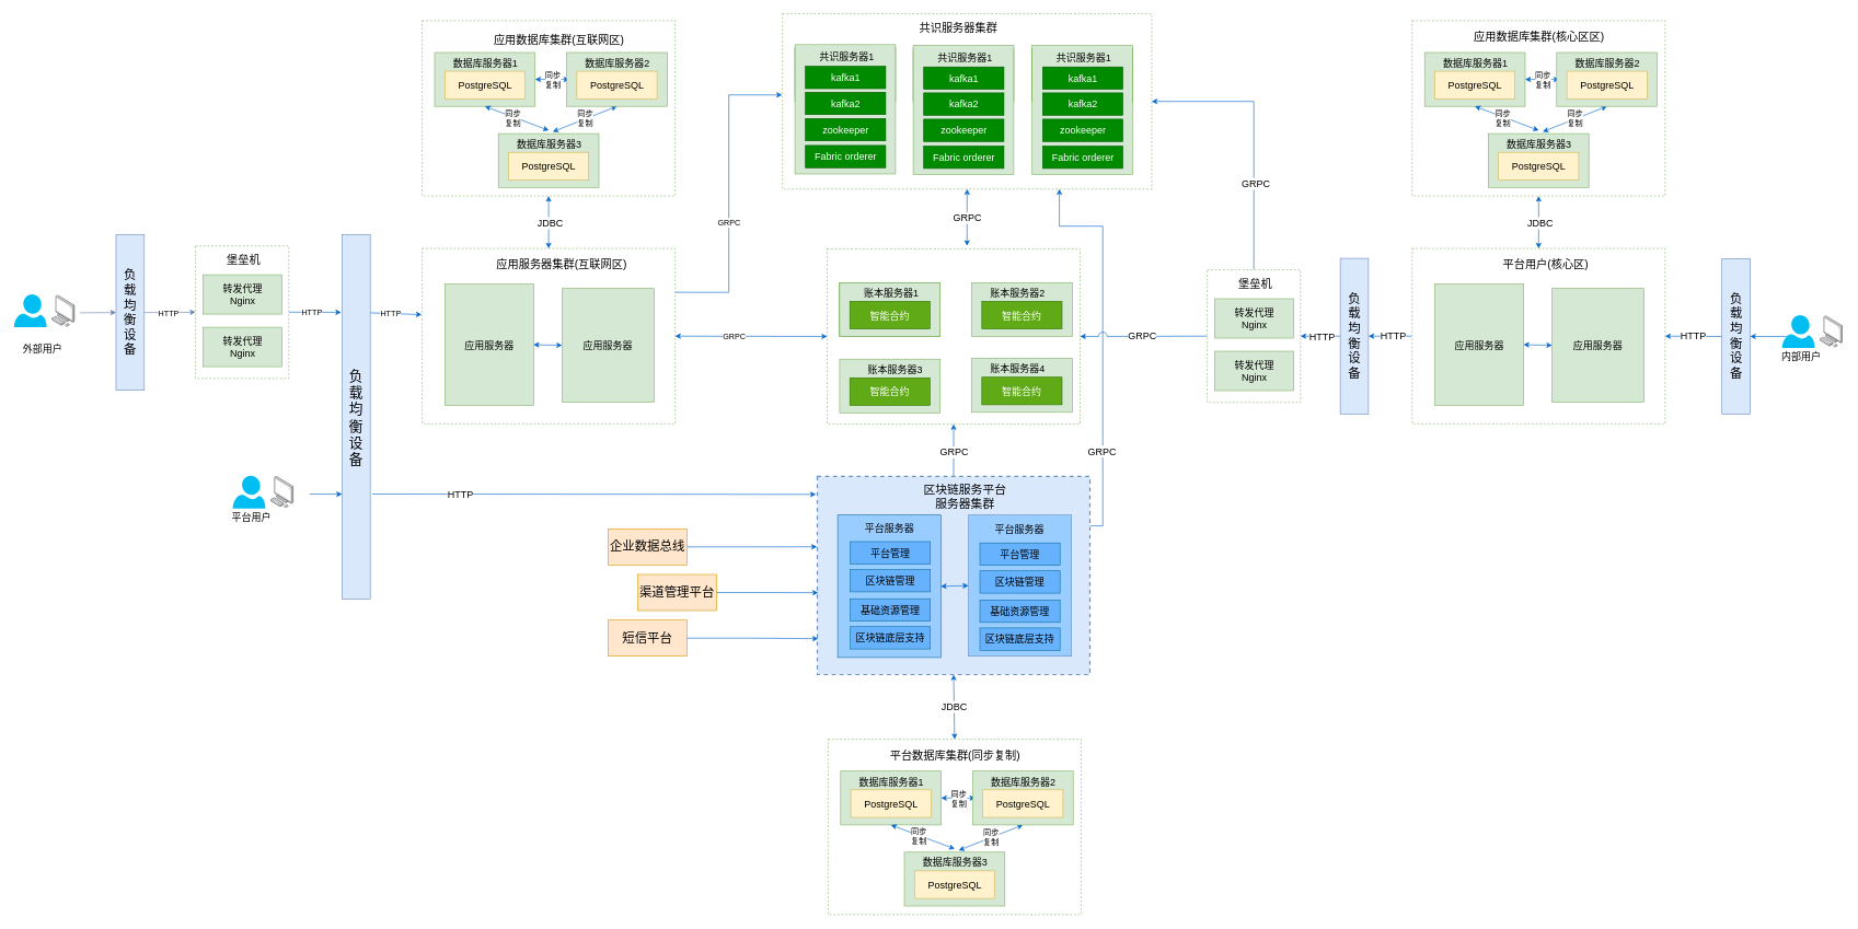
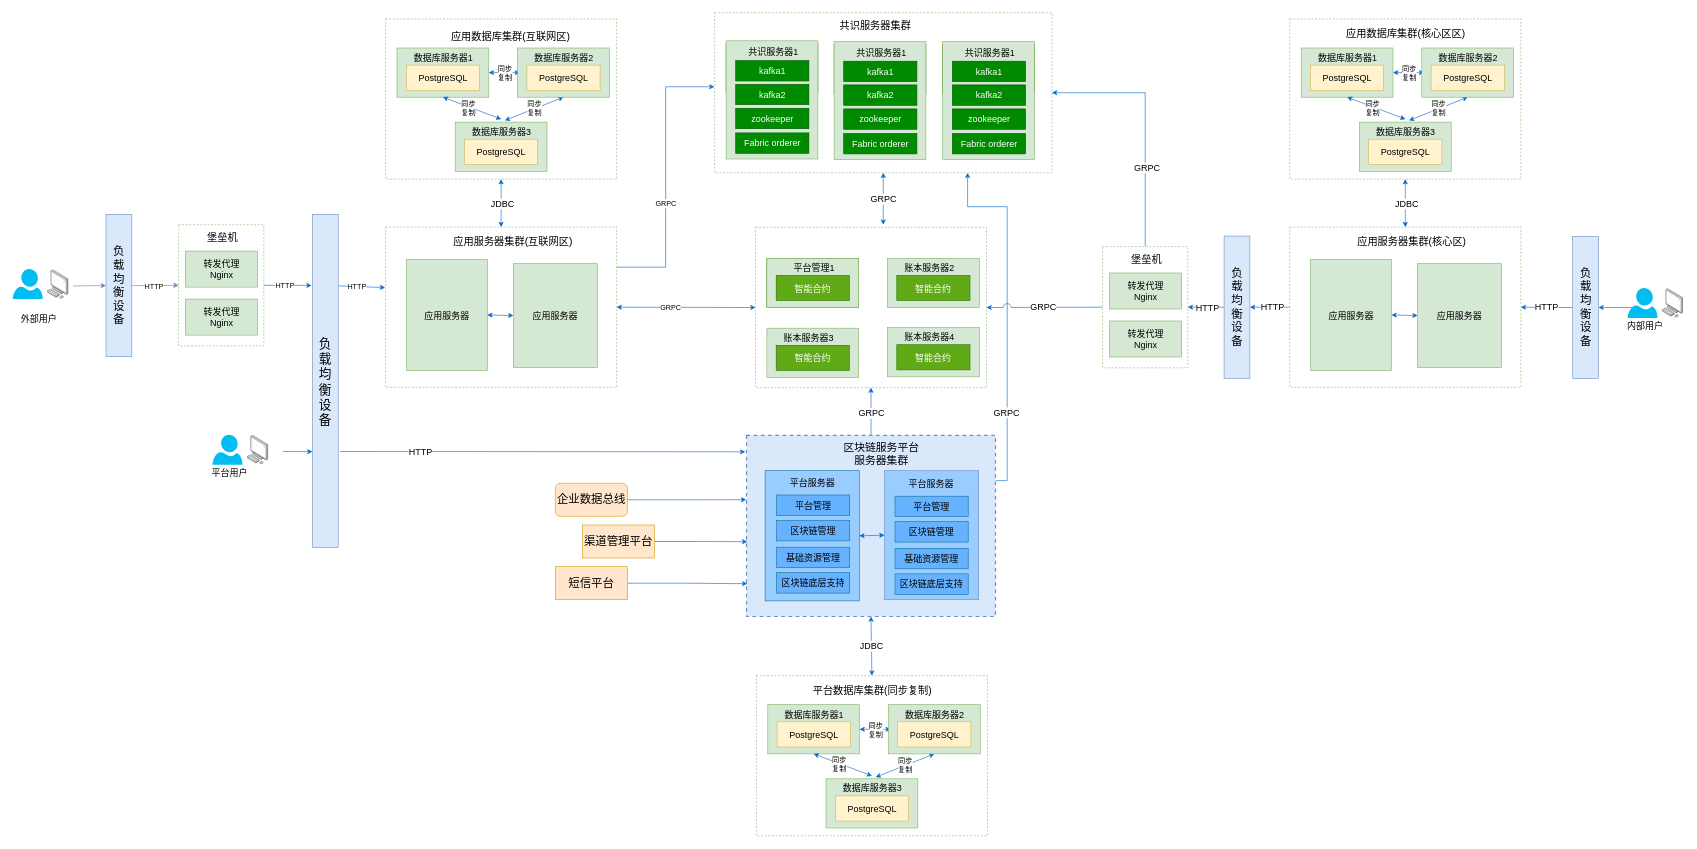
- <mxCell id="146" value="平台用户(核心区)" style="text;html=1;resizable=0;points=[];autosize=1;align=center;verticalAlign=top;spacingTop=-4;fontSize=17;" vertex="1" parent="1"><mxGeometry x="2256.5" y="391" width="191" height="20" as="geometry" /></mxCell>
+ <mxCell id="146" value="应用服务器集群(核心区)" style="text;html=1;resizable=0;points=[];autosize=1;align=center;verticalAlign=top;spacingTop=-4;fontSize=17;" vertex="1" parent="1"><mxGeometry x="2256.5" y="391" width="191" height="20" as="geometry" /></mxCell>
- <mxCell id="67" value="账本服务器1" style="text;html=1;resizable=0;points=[];autosize=1;align=center;verticalAlign=top;spacingTop=-4;fontSize=15;" vertex="1" parent="1"><mxGeometry x="1309.5" y="434.5" width="93" height="18" as="geometry" /></mxCell>
+ <mxCell id="67" value="平台管理1" style="text;html=1;resizable=0;points=[];autosize=1;align=center;verticalAlign=top;spacingTop=-4;fontSize=15;" vertex="1" parent="1"><mxGeometry x="1309.5" y="434.5" width="93" height="18" as="geometry" /></mxCell>
- <mxCell id="60" value="账本服务器3" style="text;html=1;resizable=0;points=[];autosize=1;align=center;verticalAlign=top;spacingTop=-4;fontSize=15;" vertex="1" parent="1"><mxGeometry x="1315" y="551" width="93" height="18" as="geometry" /></mxCell>
+ <mxCell id="60" value="账本服务器3" style="text;html=1;resizable=0;points=[];autosize=1;align=center;verticalAlign=top;spacingTop=-4;fontSize=15;" vertex="1" parent="1"><mxGeometry x="1300" y="551" width="93" height="18" as="geometry" /></mxCell>
- <mxCell id="20" value="企业数据总线" style="rounded=0;whiteSpace=wrap;html=1;labelBackgroundColor=none;strokeColor=#d79b00;fillColor=#ffe6cc;fontSize=19;align=center;" vertex="1" parent="1"><mxGeometry x="925" y="805" width="120" height="55" as="geometry" /></mxCell>
+ <mxCell id="20" value="企业数据总线" style="whiteSpace=wrap;html=1;labelBackgroundColor=none;strokeColor=#d79b00;fillColor=#ffe6cc;fontSize=19;align=center;rounded=1;" vertex="1" parent="1"><mxGeometry x="925" y="805" width="120" height="55" as="geometry" /></mxCell>
